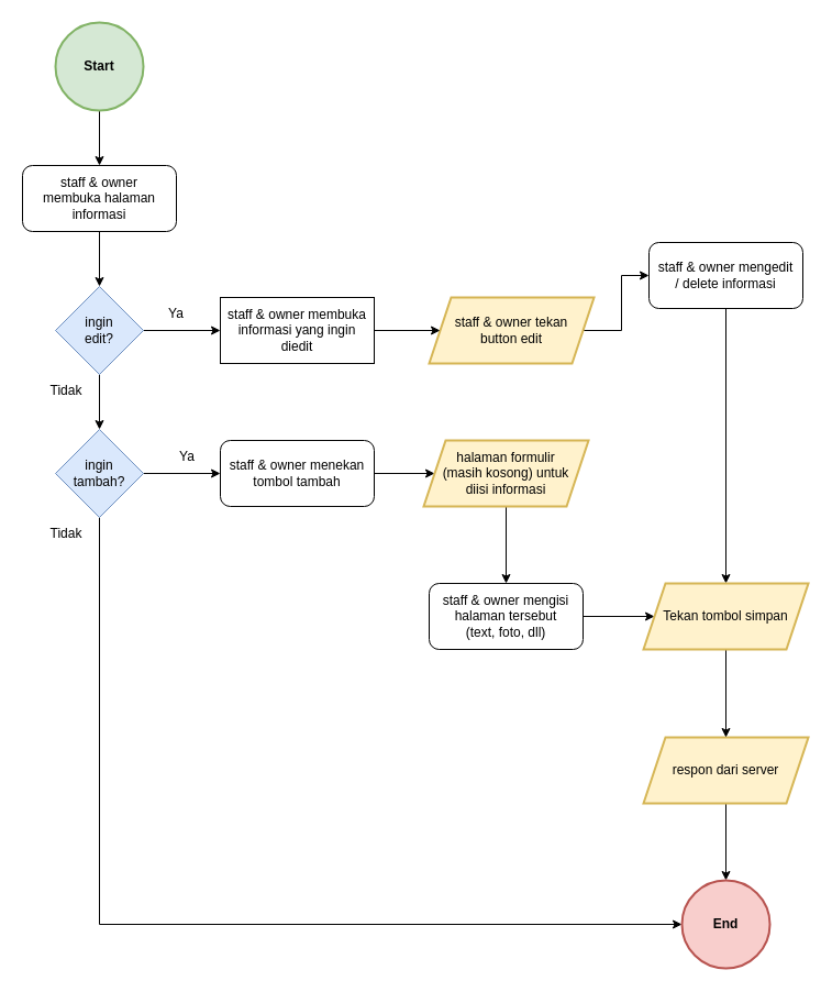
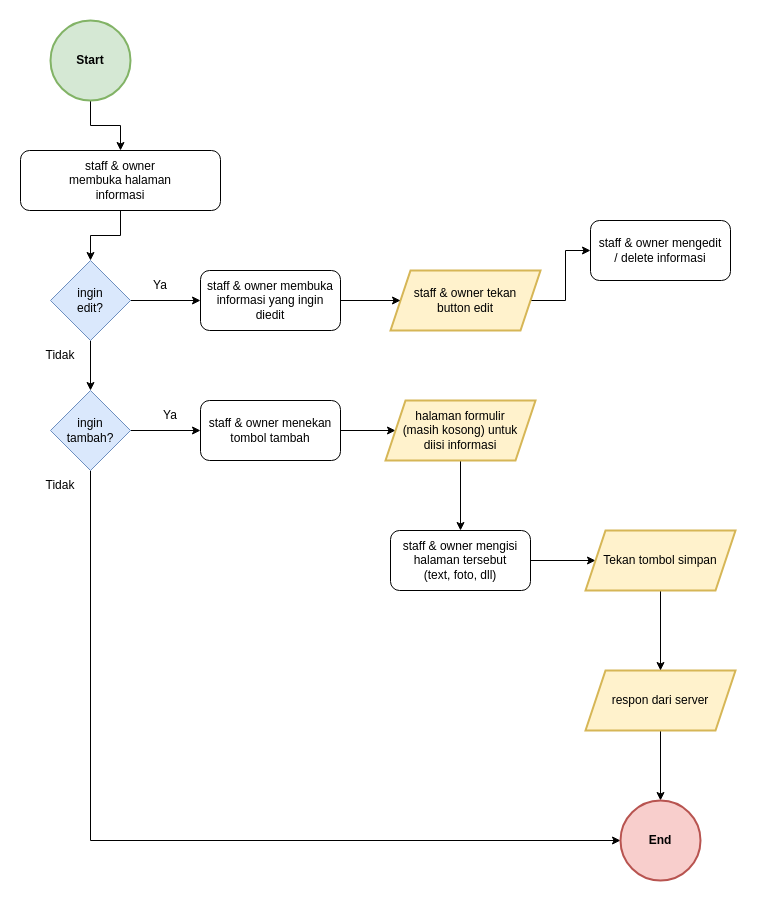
- <mxCell id="7" value="staff &amp;amp; owner&lt;br&gt;membuka halaman&lt;br&gt;informasi" style="rounded=1;whiteSpace=wrap;html=1;strokeWidth=1;" parent="1" vertex="1"><mxGeometry x="20" y="150" width="140" height="60" as="geometry" /></mxCell>
+ <mxCell id="7" value="staff &amp;amp; owner&lt;br&gt;membuka halaman&lt;br&gt;informasi" style="rounded=1;whiteSpace=wrap;html=1;strokeWidth=1;" parent="1" vertex="1"><mxGeometry x="20" y="150" width="200" height="60" as="geometry" /></mxCell>
- <mxCell id="9" value="staff &amp;amp; owner membuka&lt;br&gt;informasi yang ingin&lt;br&gt;diedit" style="whiteSpace=wrap;html=1;strokeWidth=1;rounded=0;" parent="1" vertex="1"><mxGeometry x="200" y="270" width="140" height="60" as="geometry" /></mxCell>
+ <mxCell id="9" value="staff &amp;amp; owner membuka&lt;br&gt;informasi yang ingin&lt;br&gt;diedit" style="rounded=1;whiteSpace=wrap;html=1;strokeWidth=1;" parent="1" vertex="1"><mxGeometry x="200" y="270" width="140" height="60" as="geometry" /></mxCell>
- <mxCell id="18" style="edgeStyle=orthogonalEdgeStyle;rounded=0;orthogonalLoop=1;jettySize=auto;html=1;" parent="1" source="19" target="30" edge="1"><mxGeometry relative="1" as="geometry" /></mxCell>
